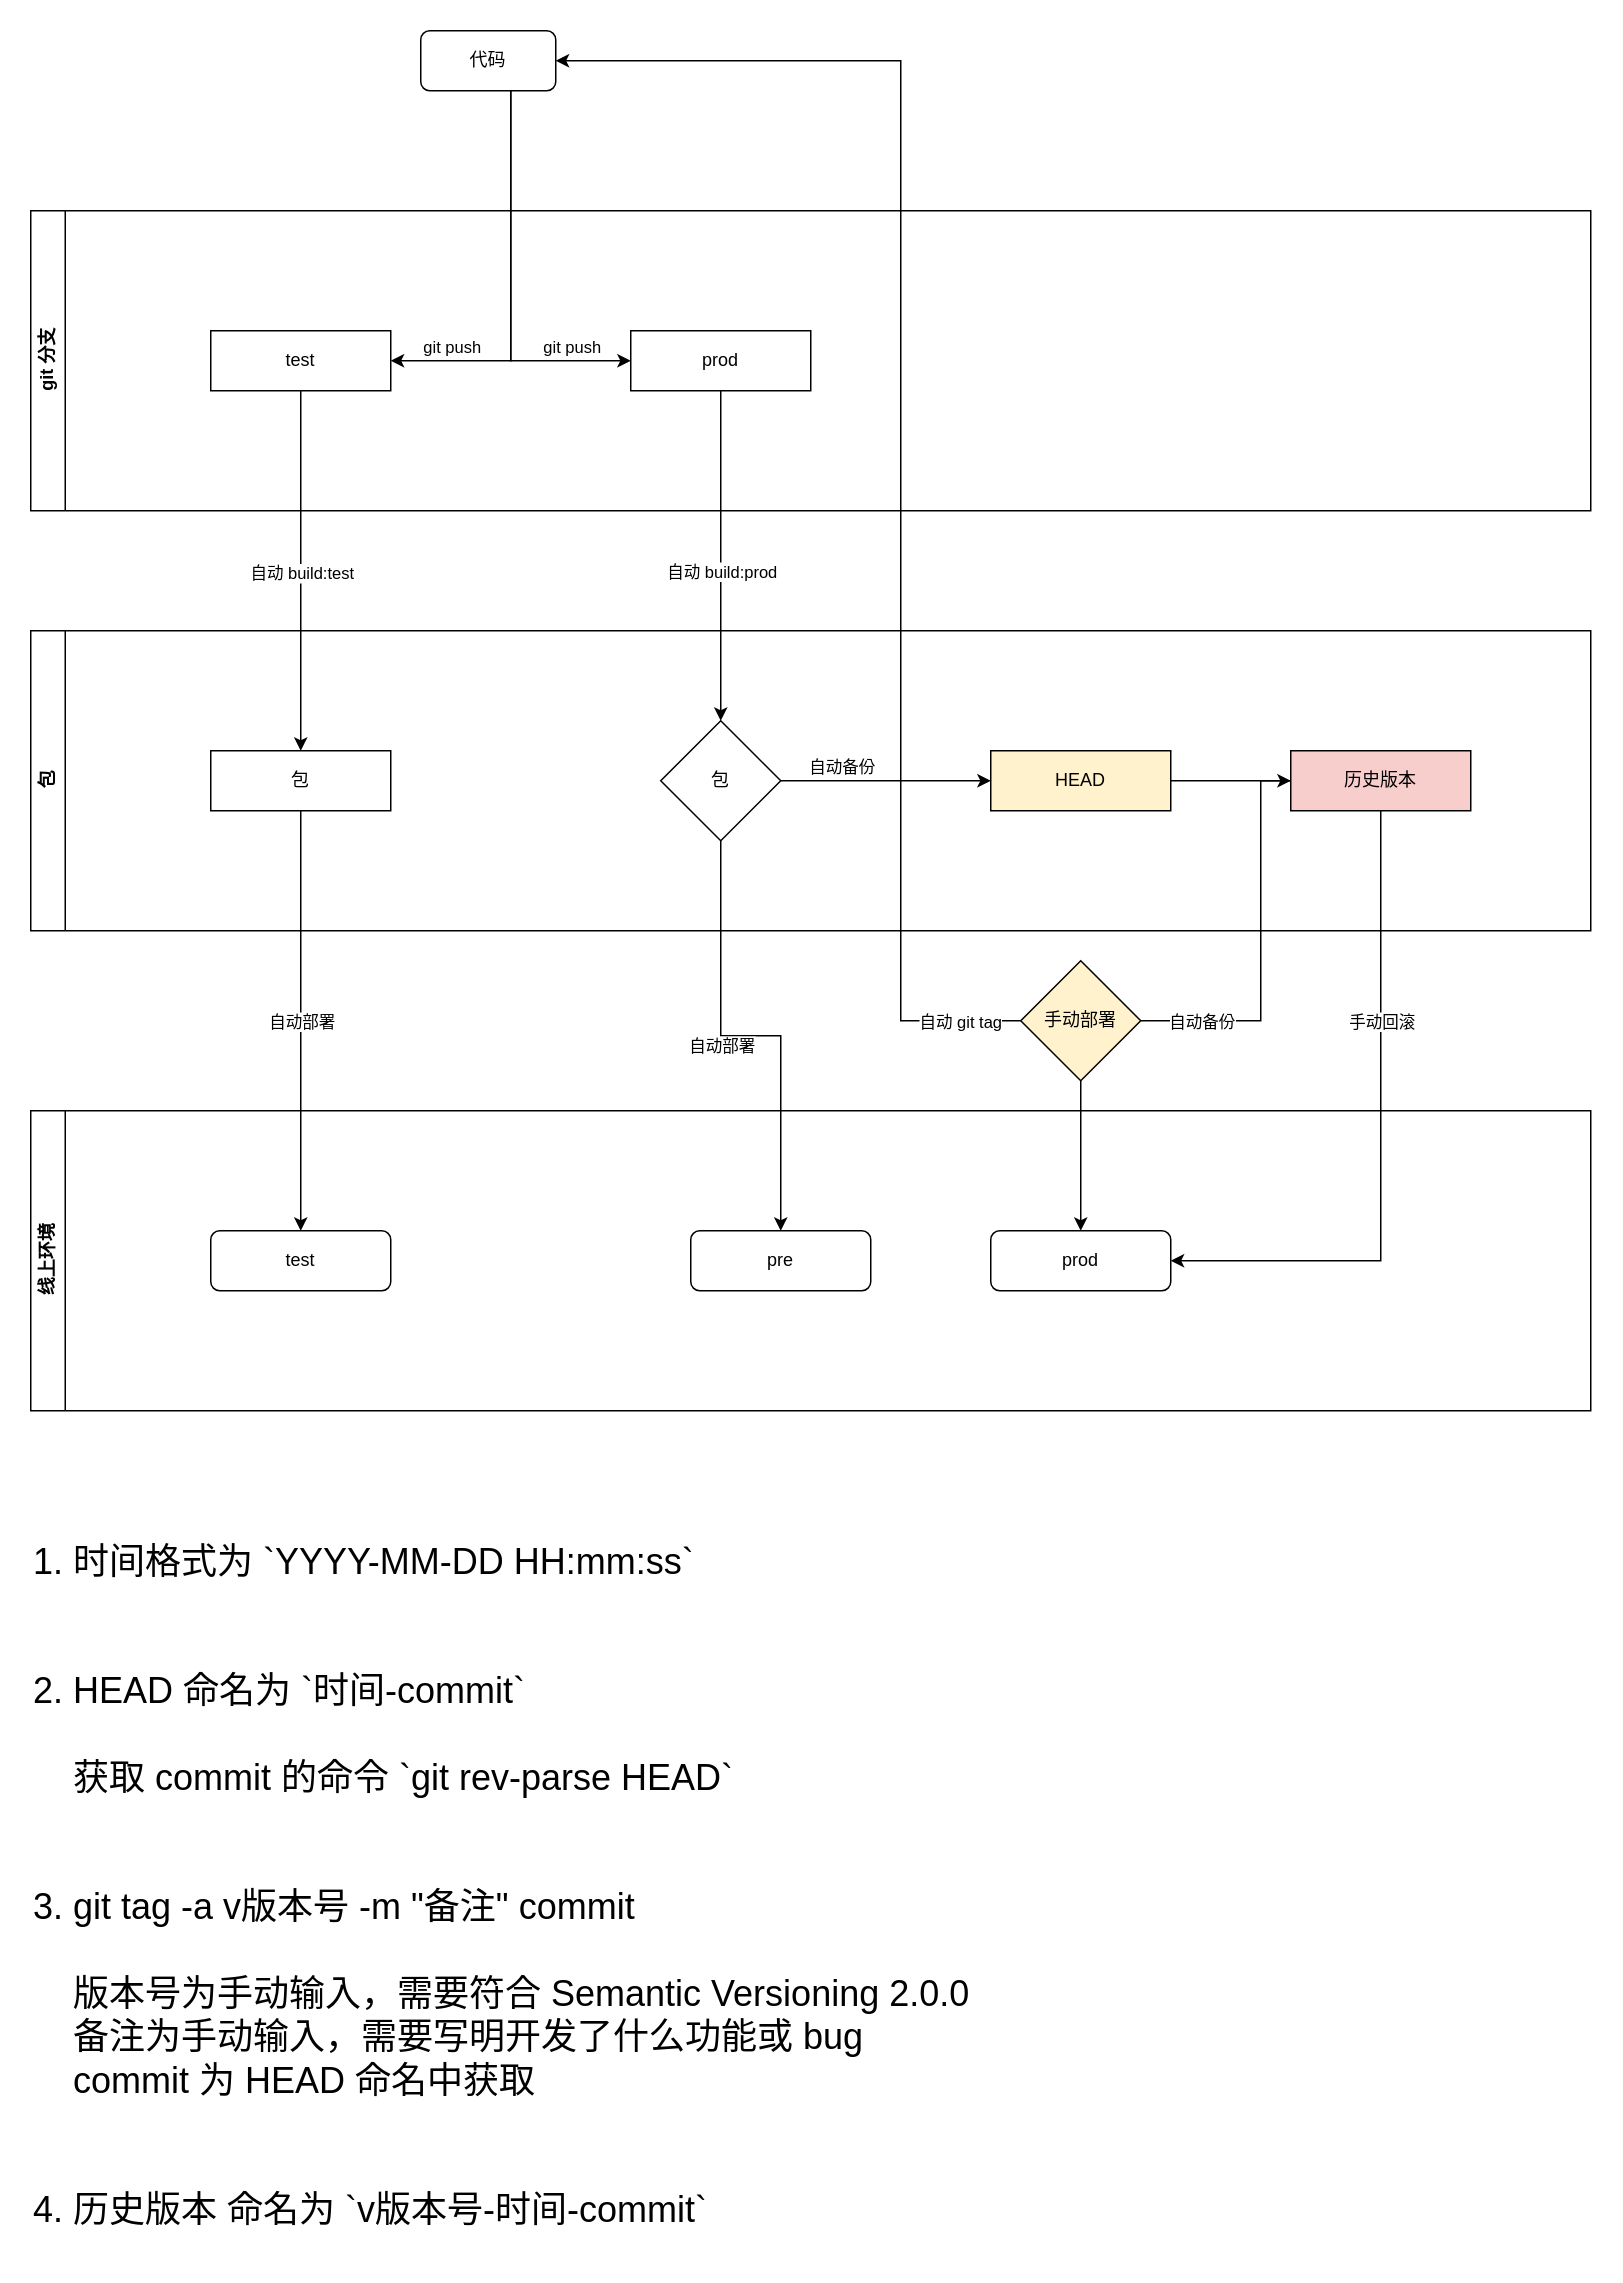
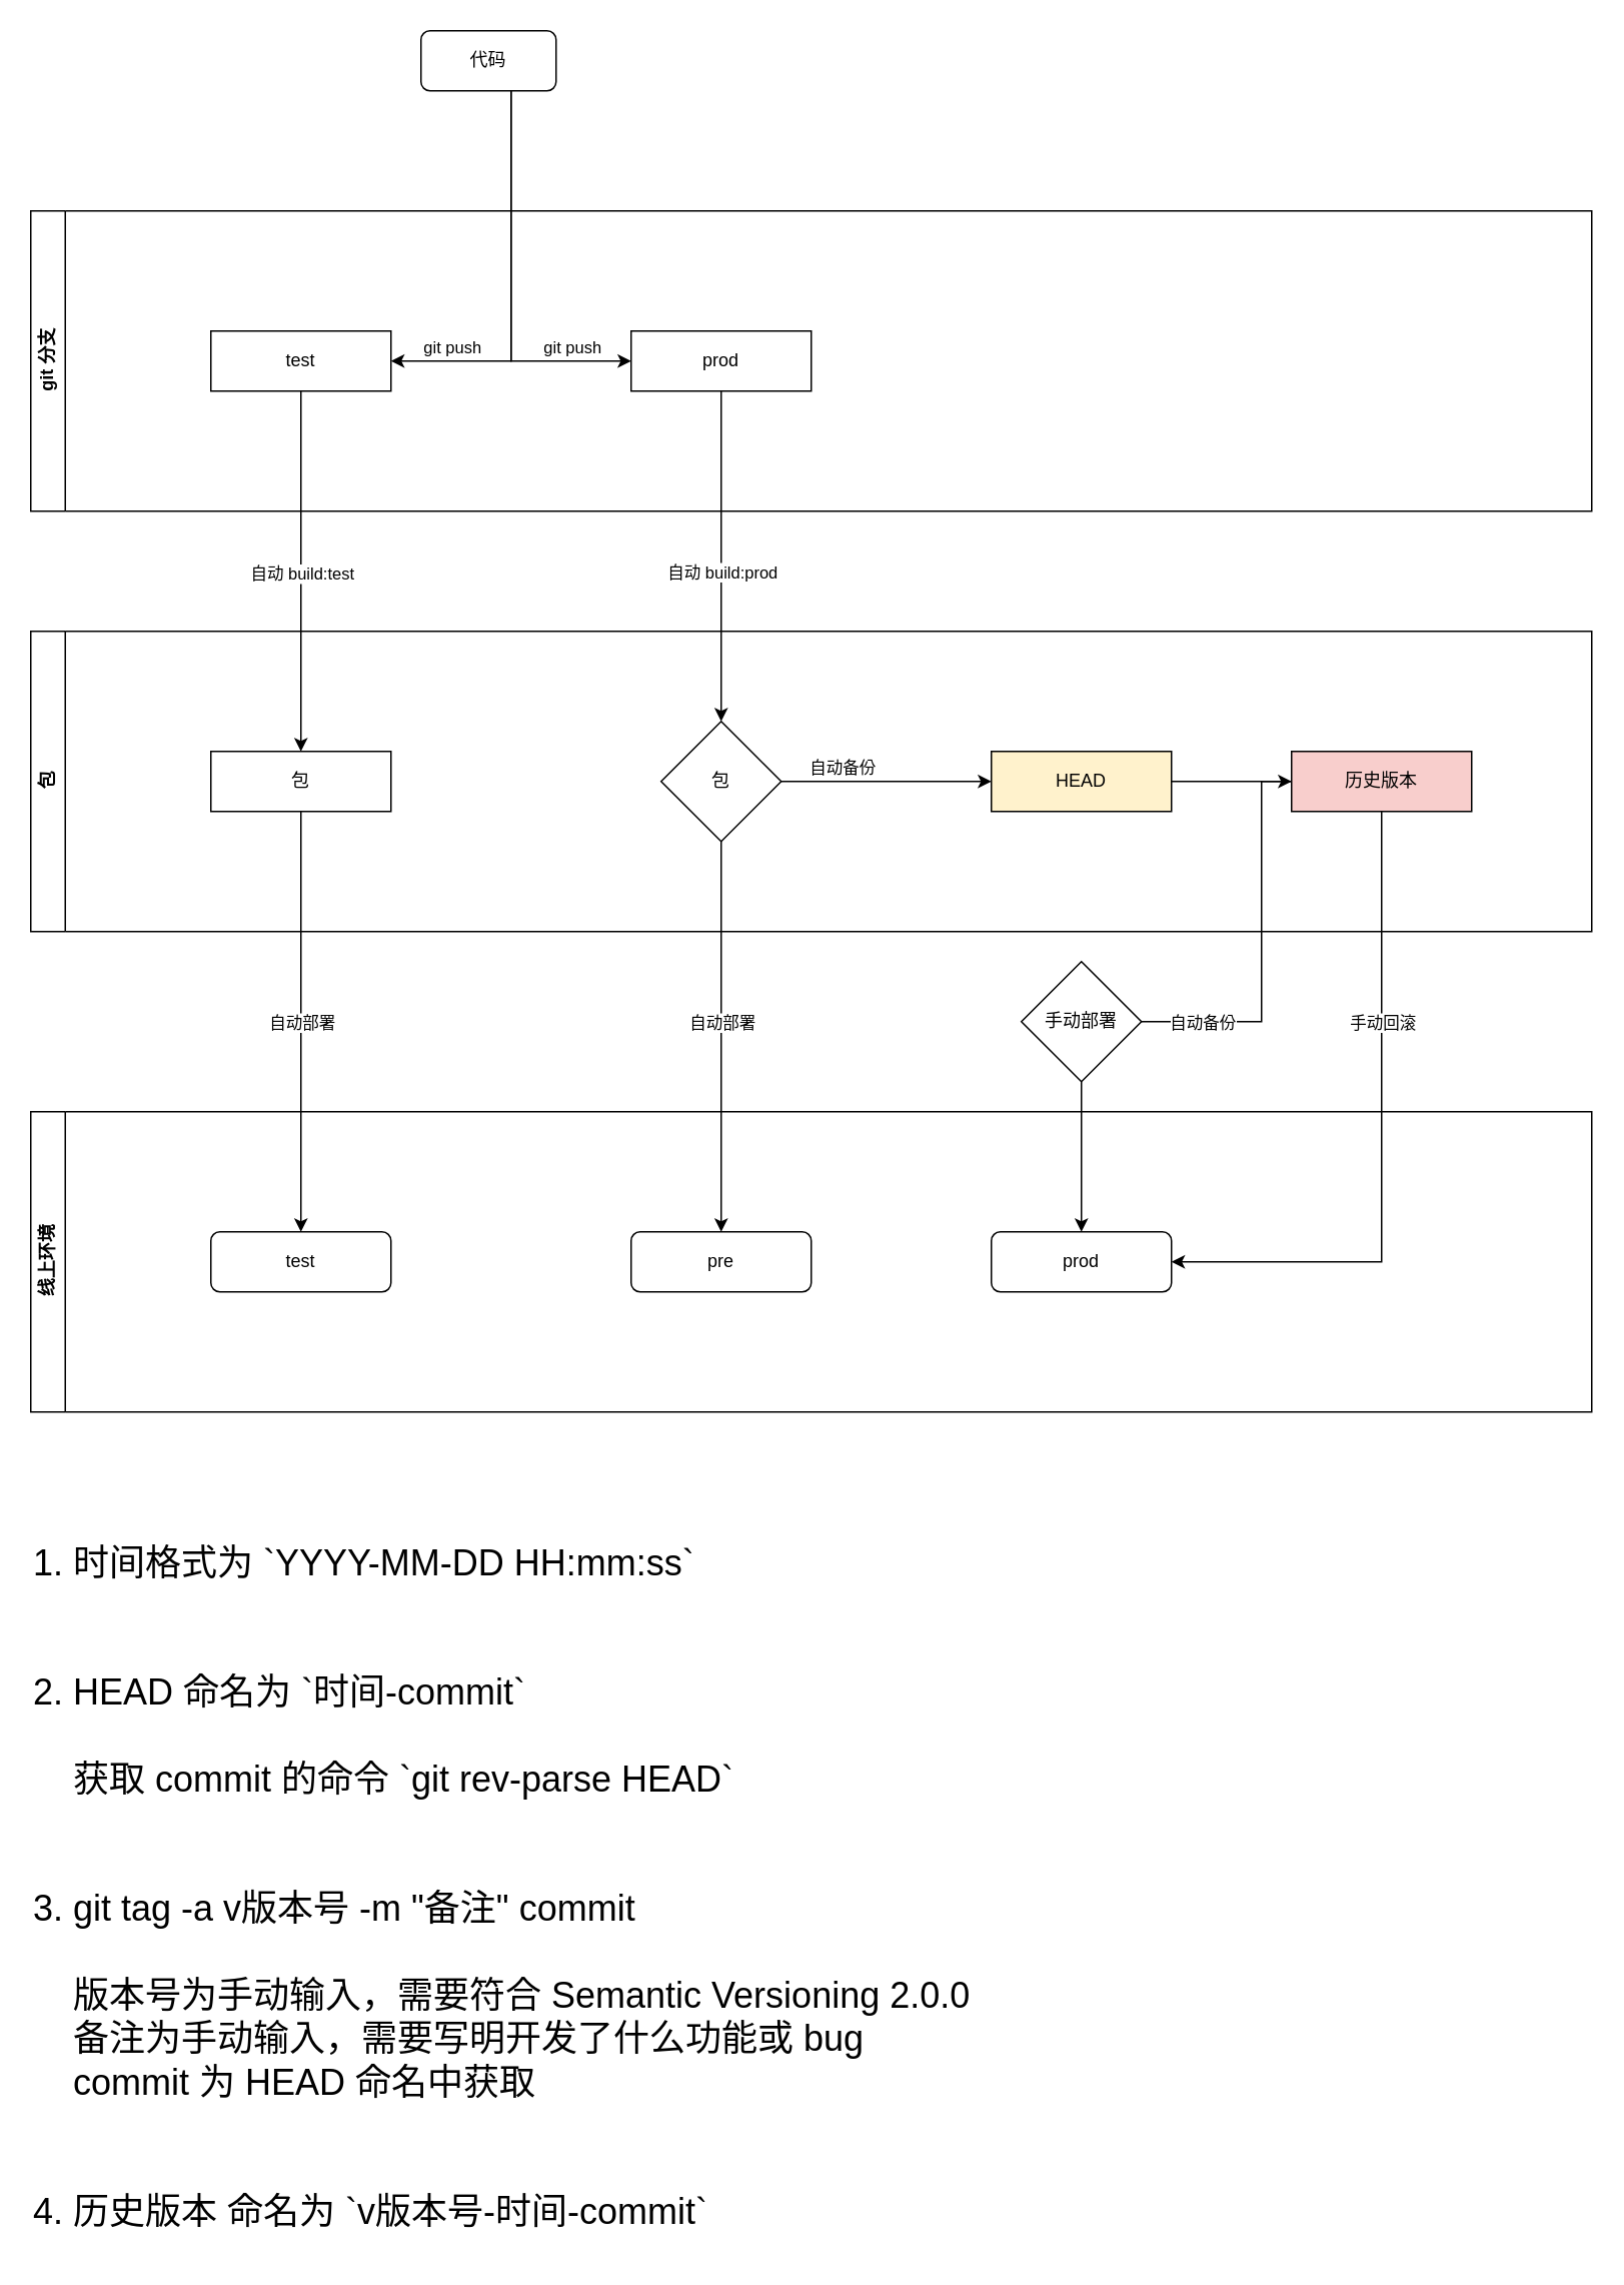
- <mxCell id="24" style="edgeStyle=orthogonalEdgeStyle;rounded=0;orthogonalLoop=1;jettySize=auto;html=1;entryX=1;entryY=0.5;entryDx=0;entryDy=0;" parent="1" source="26" target="6" edge="1"><mxGeometry relative="1" as="geometry"><Array as="points"><mxPoint x="600" y="680" /><mxPoint x="600" y="40" /></Array></mxGeometry></mxCell>
- <mxCell id="25" value="自动 git tag" style="edgeLabel;html=1;align=center;verticalAlign=middle;resizable=0;points=[];" parent="24" vertex="1" connectable="0"><mxGeometry x="-0.877" y="2" relative="1" as="geometry"><mxPoint x="17" y="-2" as="offset" /></mxGeometry></mxCell>
- <mxCell id="26" value="&lt;font style=&quot;&quot;&gt;&lt;font style=&quot;font-size: 12px;&quot;&gt;手动部署&lt;/font&gt;&lt;br&gt;&lt;/font&gt;" style="rhombus;whiteSpace=wrap;html=1;fillColor=#fff2cc;" parent="1" vertex="1"><mxGeometry x="680" y="640" width="80" height="80" as="geometry" /></mxCell>
+ <mxCell id="26" value="&lt;font style=&quot;&quot;&gt;&lt;font style=&quot;font-size: 12px;&quot;&gt;手动部署&lt;/font&gt;&lt;br&gt;&lt;/font&gt;" style="rhombus;whiteSpace=wrap;html=1;" parent="1" vertex="1"><mxGeometry x="680" y="640" width="80" height="80" as="geometry" /></mxCell>
- <mxCell id="12" value="pre" style="rounded=1;whiteSpace=wrap;html=1;" parent="10" vertex="1"><mxGeometry x="440" y="80" width="120" height="40" as="geometry" /></mxCell>
+ <mxCell id="12" value="pre" style="rounded=1;whiteSpace=wrap;html=1;" parent="10" vertex="1"><mxGeometry x="400" y="80" width="120" height="40" as="geometry" /></mxCell>
